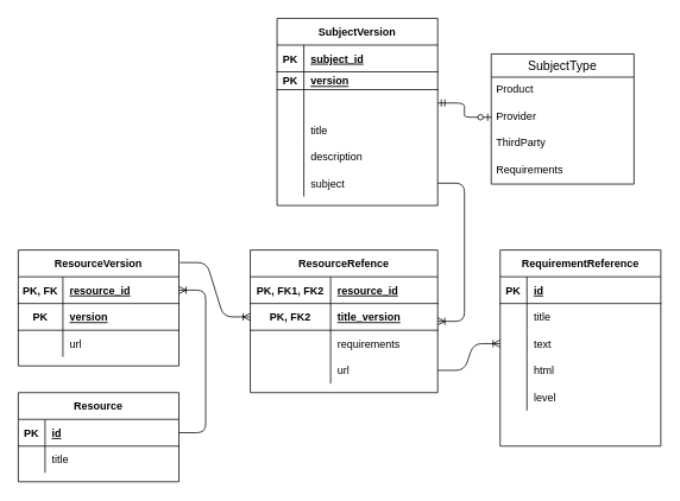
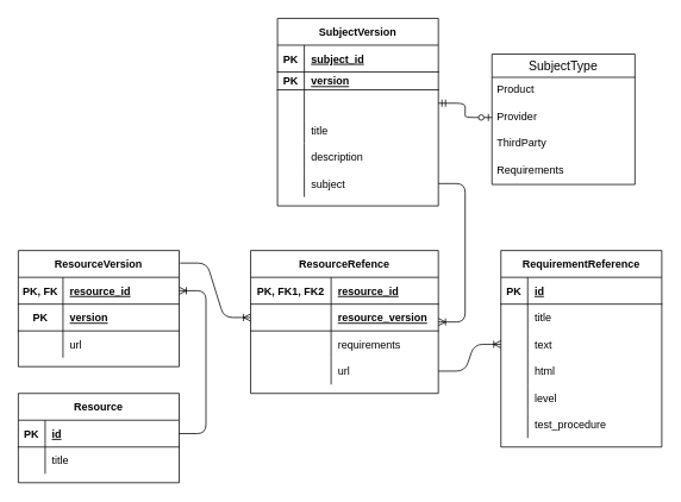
- <mxCell id="32" value="PK, FK2" style="shape=partialRectangle;connectable=0;fillColor=none;top=0;left=0;bottom=0;right=0;fontStyle=1;overflow=hidden;" vertex="1" parent="31"><mxGeometry width="90" height="30" as="geometry" /></mxCell>
- <mxCell id="33" value="title_version" style="shape=partialRectangle;connectable=0;fillColor=none;top=0;left=0;bottom=0;right=0;align=left;spacingLeft=6;fontStyle=5;overflow=hidden;" vertex="1" parent="31"><mxGeometry x="90" width="120" height="30" as="geometry" /></mxCell>
+ <mxCell id="33" value="resource_version" style="shape=partialRectangle;connectable=0;fillColor=none;top=0;left=0;bottom=0;right=0;align=left;spacingLeft=6;fontStyle=5;overflow=hidden;" vertex="1" parent="31"><mxGeometry x="90" width="120" height="30" as="geometry" /></mxCell>
+ <mxCell id="61" value="test_procedure" style="shape=partialRectangle;connectable=0;fillColor=none;top=0;left=0;bottom=0;right=0;align=left;spacingLeft=6;overflow=hidden;" vertex="1" parent="59"><mxGeometry x="30" width="150" height="30" as="geometry" /></mxCell>
